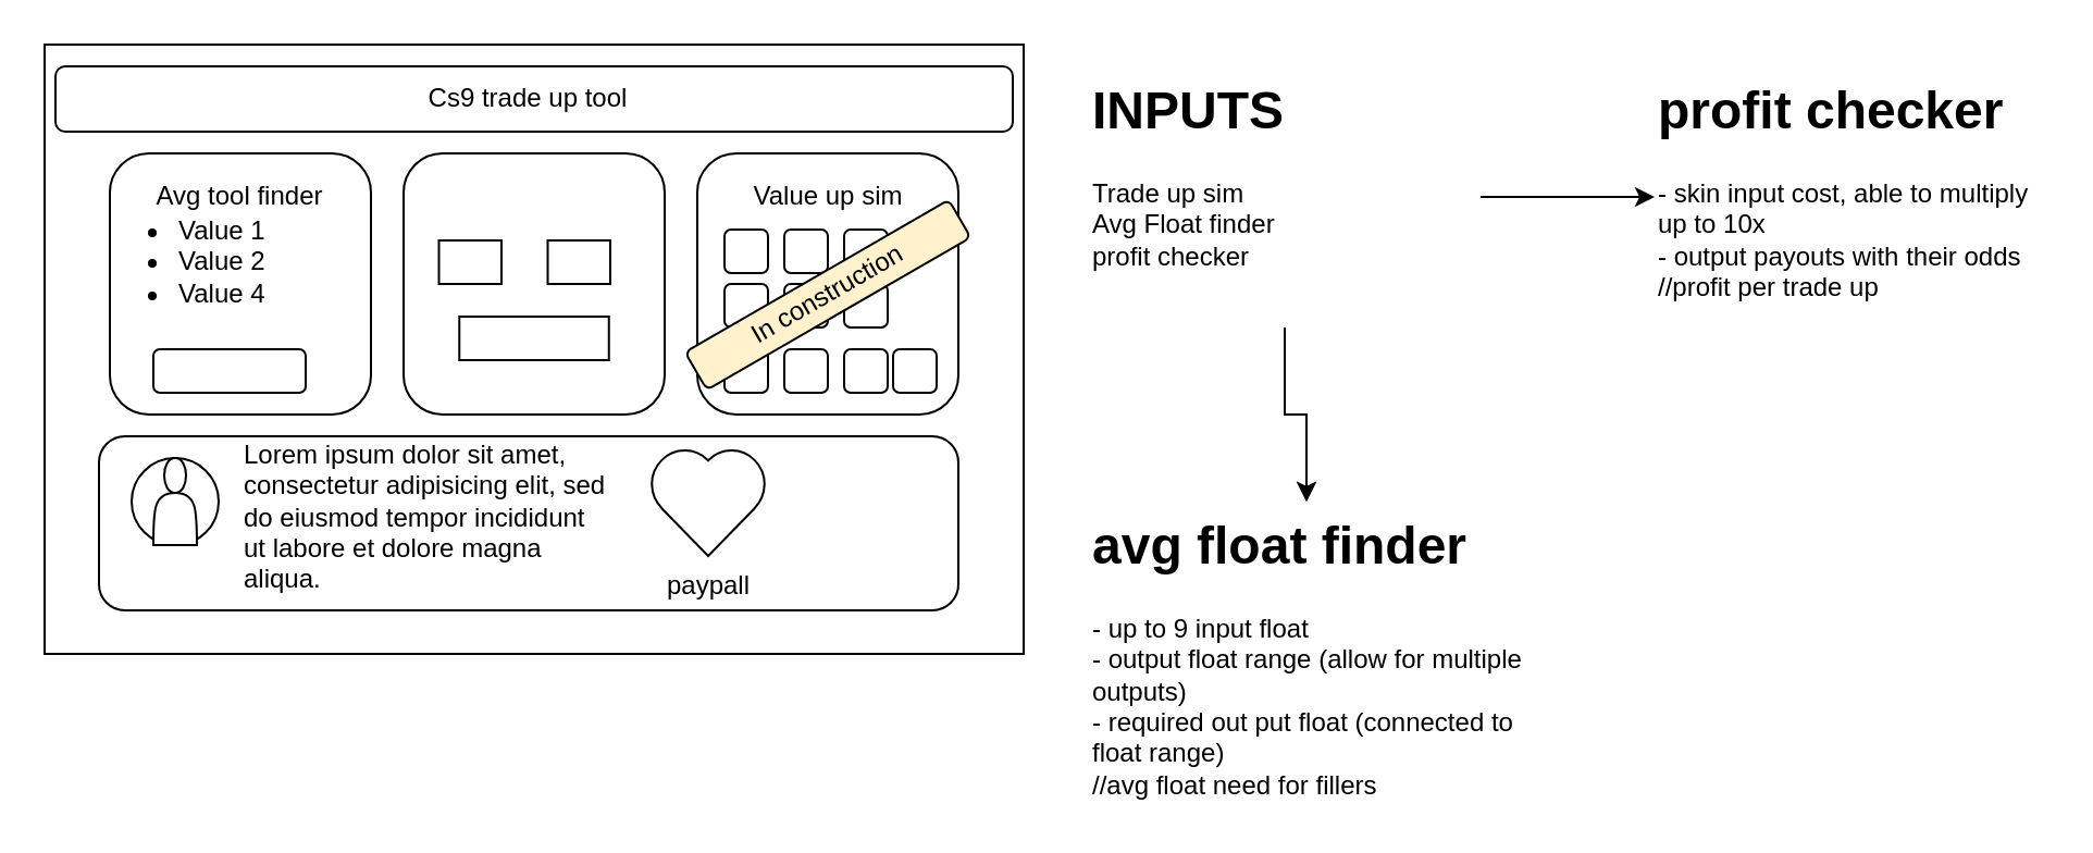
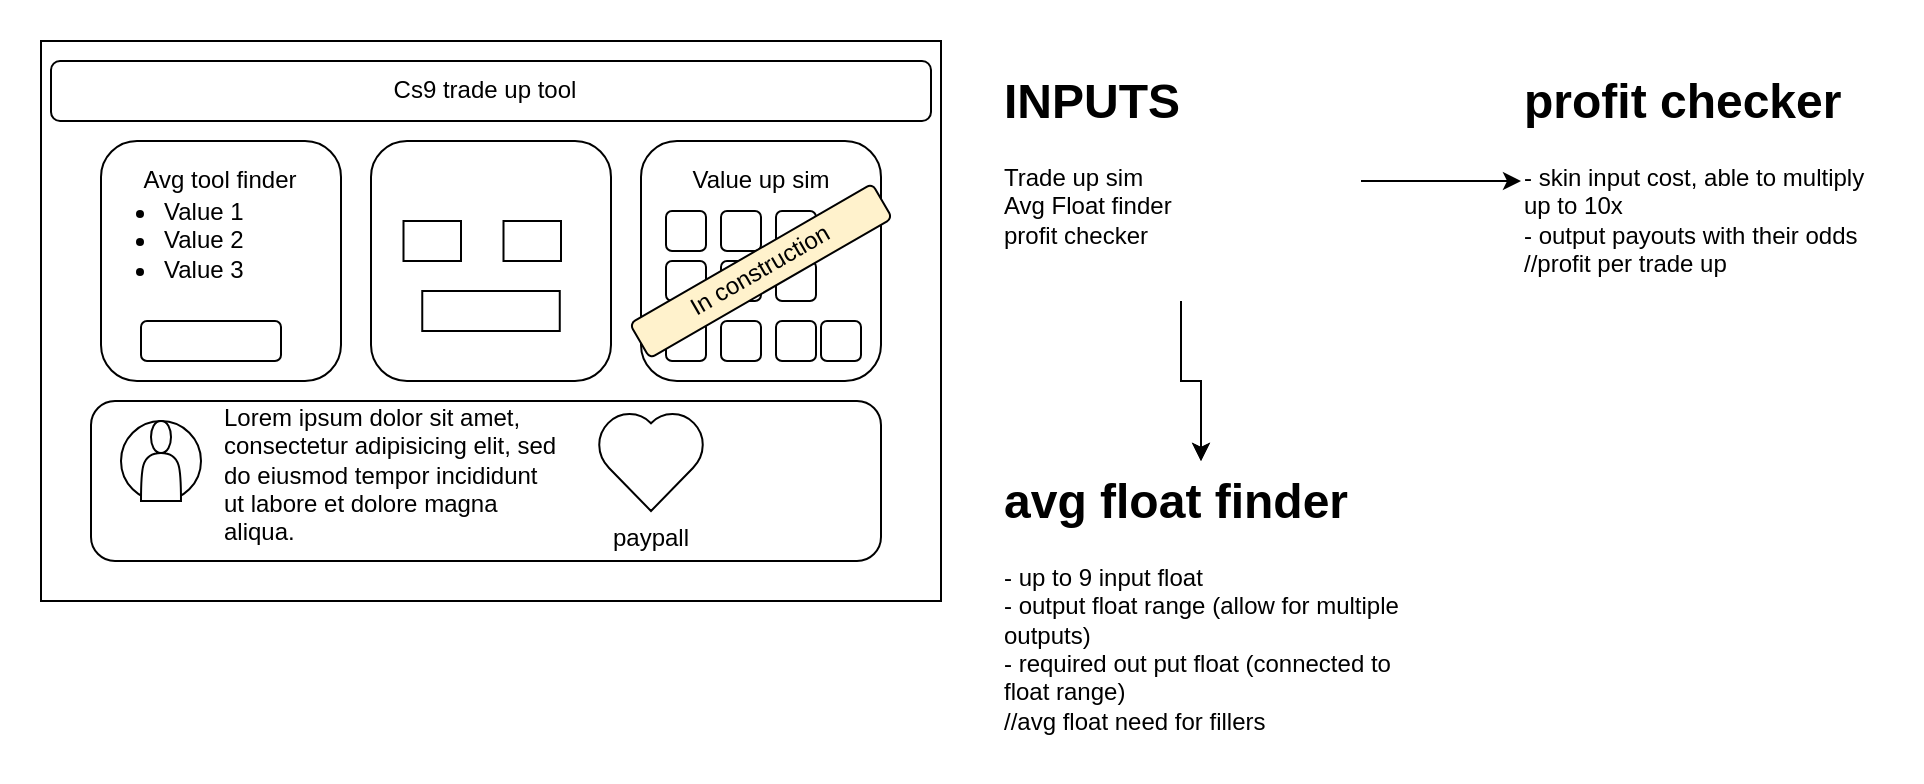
- <mxCell id="35" value="&lt;ul&gt;&lt;li&gt;Value 1&lt;/li&gt;&lt;li&gt;Value 2&lt;/li&gt;&lt;li&gt;Value 4&lt;/li&gt;&lt;/ul&gt;" style="text;strokeColor=none;fillColor=none;html=1;whiteSpace=wrap;verticalAlign=middle;overflow=hidden;" vertex="1" parent="1"><mxGeometry x="40" y="80" width="100" height="80" as="geometry" /></mxCell>
+ <mxCell id="35" value="&lt;ul&gt;&lt;li&gt;Value 1&lt;/li&gt;&lt;li&gt;Value 2&lt;/li&gt;&lt;li&gt;Value 3&lt;/li&gt;&lt;/ul&gt;" style="text;strokeColor=none;fillColor=none;html=1;whiteSpace=wrap;verticalAlign=middle;overflow=hidden;" vertex="1" parent="1"><mxGeometry x="40" y="80" width="100" height="80" as="geometry" /></mxCell>
